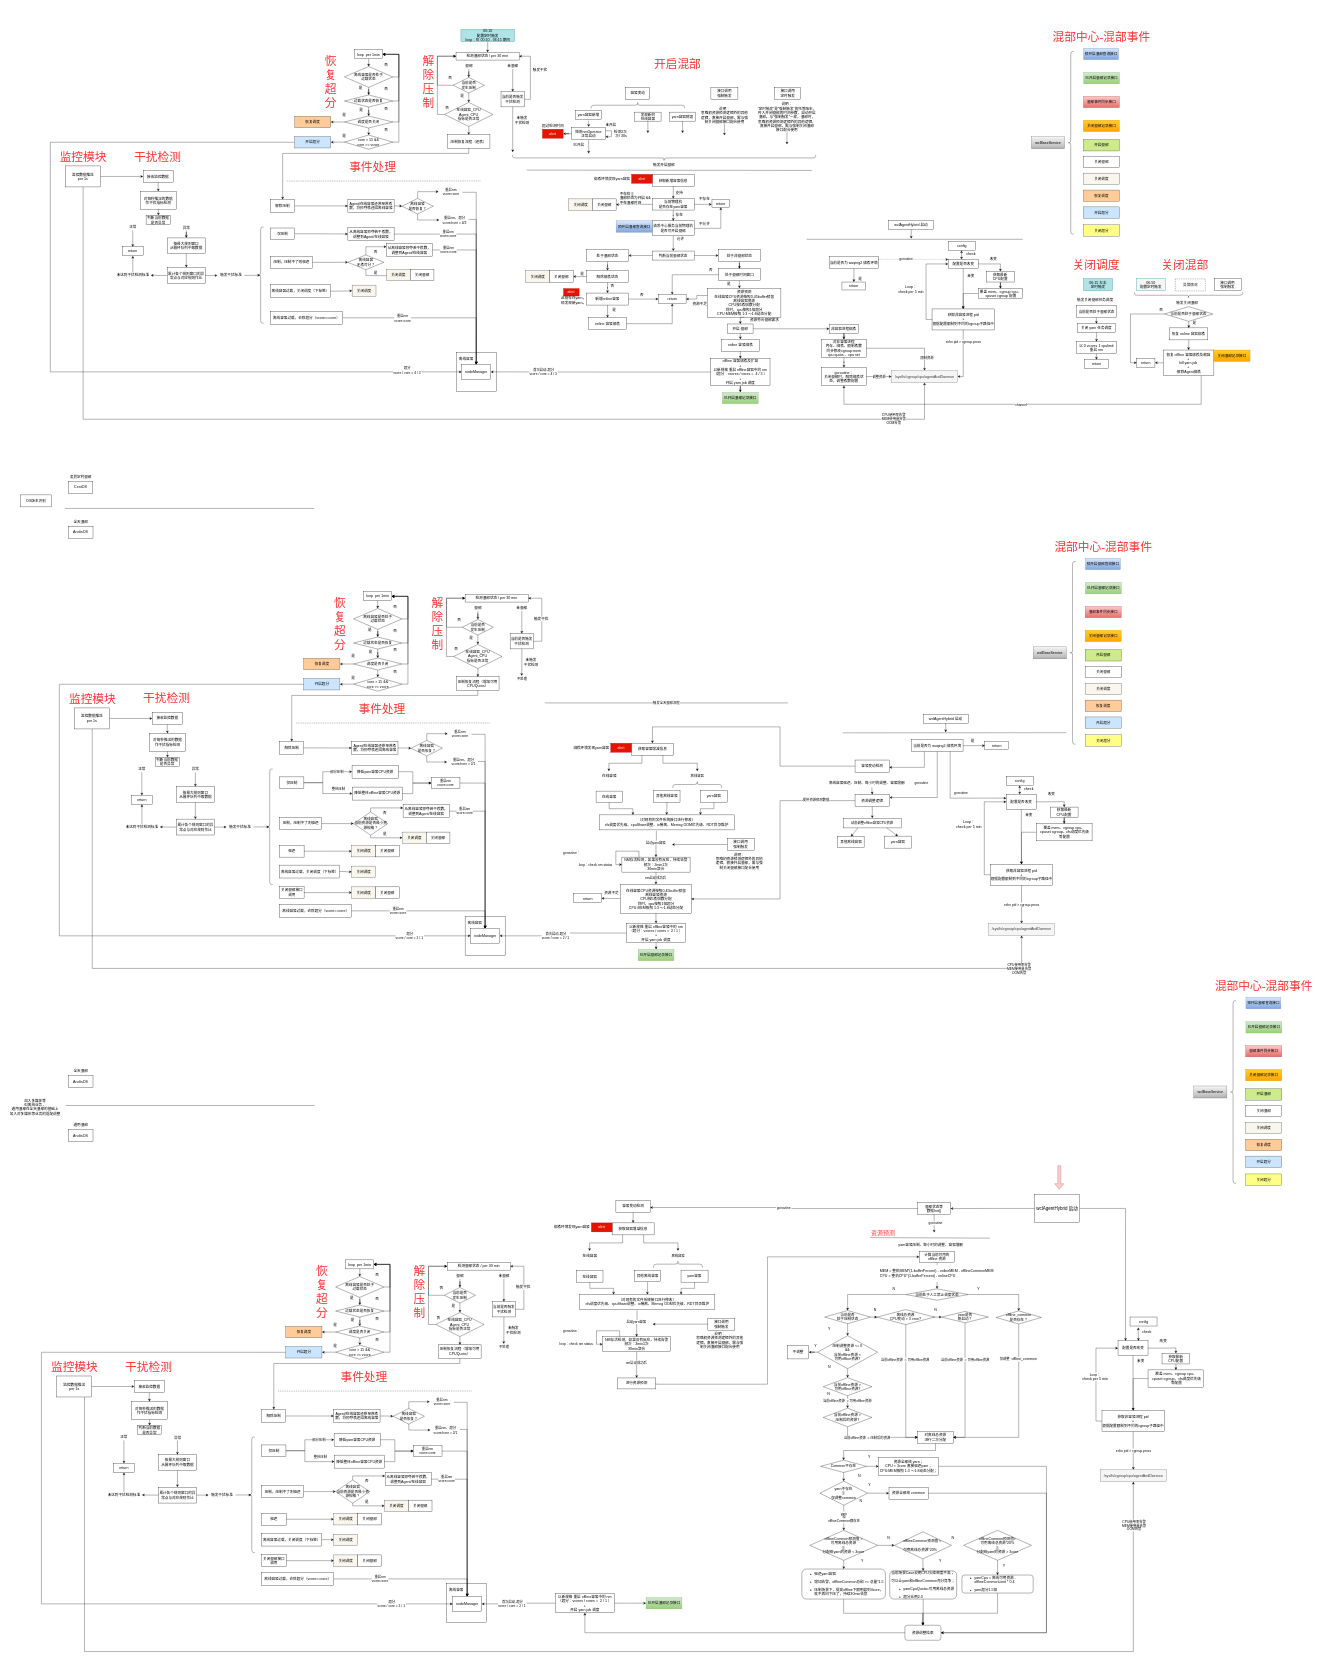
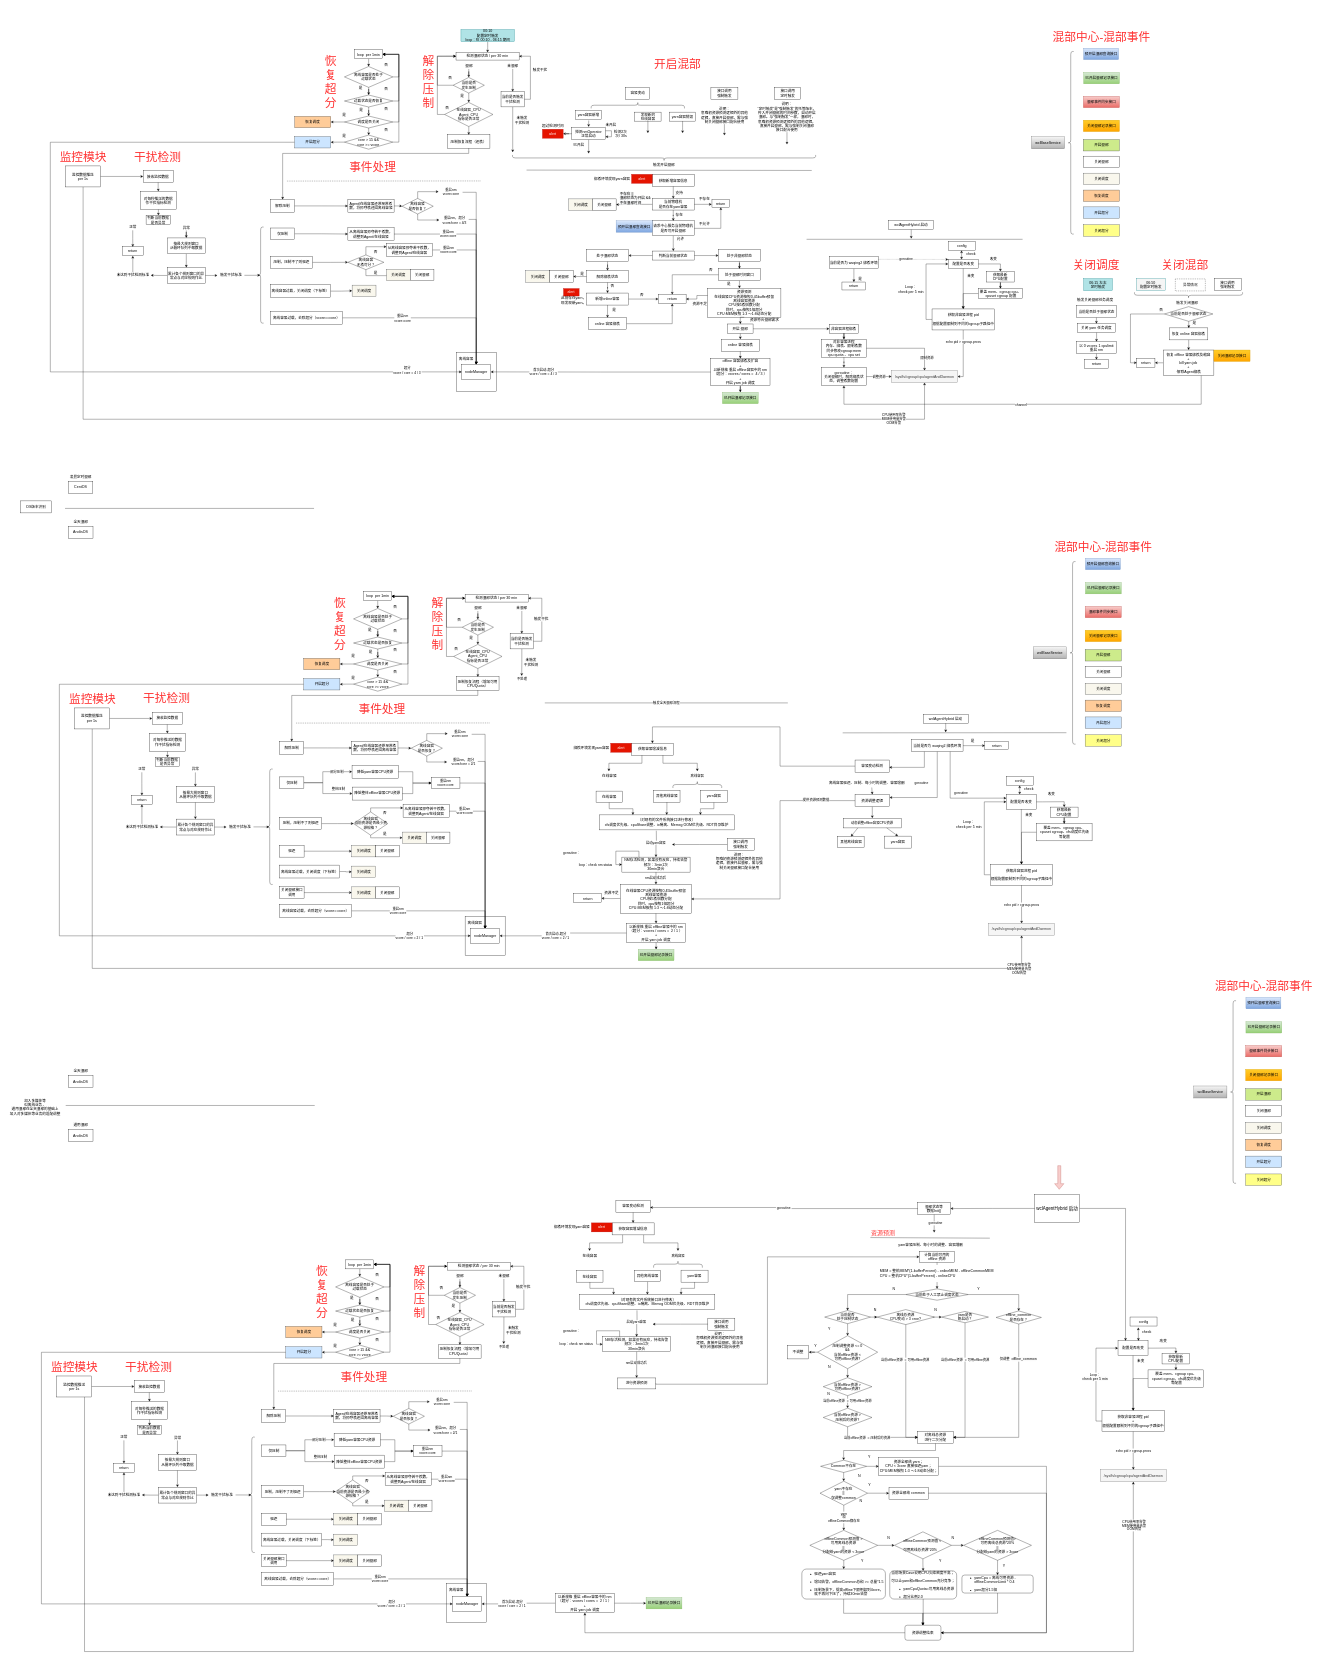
- <mxCell id="455" value="OS版本识别" style="rounded=0;whiteSpace=wrap;html=1;fillColor=none;" parent="1" vertex="1"><mxGeometry x="68.2" y="1649" width="102.95" height="40" as="geometry" /></mxCell>
+ <mxCell id="455" value="OS版本识别" style="rounded=0;whiteSpace=wrap;html=1;fillColor=none;" parent="1" vertex="1"><mxGeometry x="68.2" y="1669" width="102.95" height="40" as="geometry" /></mxCell>
+ <mxCell id="789" value="" style="edgeStyle=orthogonalEdgeStyle;rounded=0;orthogonalLoop=1;jettySize=auto;html=1;entryX=0;entryY=0.5;entryDx=0;entryDy=0;" edge="1" parent="1" source="790" target="794"><mxGeometry relative="1" as="geometry"><mxPoint x="3265.25" y="5132.52" as="targetPoint" /></mxGeometry></mxCell>
